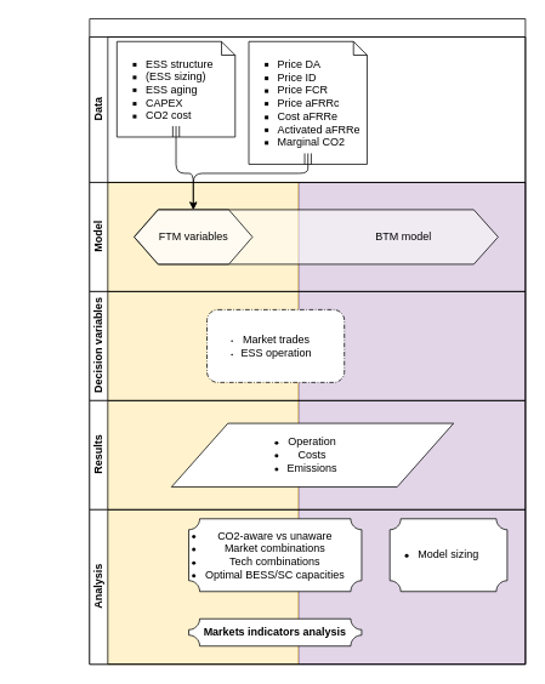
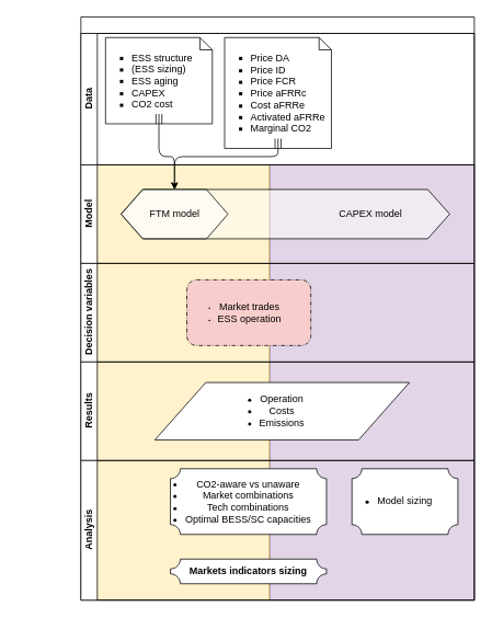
- <mxCell id="19" value="FTM variables" style="verticalLabelPosition=middle;verticalAlign=middle;html=1;shape=hexagon;perimeter=hexagonPerimeter2;arcSize=6;size=0.2;labelPosition=center;align=center;fillOpacity=50;" vertex="1" parent="17"><mxGeometry width="130" height="60" as="geometry" /></mxCell>
+ <mxCell id="19" value="FTM model" style="verticalLabelPosition=middle;verticalAlign=middle;html=1;shape=hexagon;perimeter=hexagonPerimeter2;arcSize=6;size=0.2;labelPosition=center;align=center;fillOpacity=50;" vertex="1" parent="17"><mxGeometry width="130" height="60" as="geometry" /></mxCell>
- <mxCell id="18" value="BTM model&lt;span style=&quot;white-space: pre;&quot;&gt;&#09;&lt;/span&gt;&lt;span style=&quot;white-space: pre;&quot;&gt;&#09;&lt;/span&gt;&lt;span style=&quot;white-space: pre;&quot;&gt;&#09;&lt;/span&gt;" style="verticalLabelPosition=middle;verticalAlign=middle;html=1;shape=hexagon;perimeter=hexagonPerimeter2;arcSize=6;size=0.067;labelPosition=center;align=right;gradientColor=none;strokeOpacity=100;fillOpacity=50;" vertex="1" parent="17"><mxGeometry width="400" height="60" as="geometry" /></mxCell>
+ <mxCell id="18" value="CAPEX model&lt;span style=&quot;white-space: pre;&quot;&gt;&#09;&lt;/span&gt;&lt;span style=&quot;white-space: pre;&quot;&gt;&#09;&lt;/span&gt;&lt;span style=&quot;white-space: pre;&quot;&gt;&#09;&lt;/span&gt;" style="verticalLabelPosition=middle;verticalAlign=middle;html=1;shape=hexagon;perimeter=hexagonPerimeter2;arcSize=6;size=0.067;labelPosition=center;align=right;gradientColor=none;strokeOpacity=100;fillOpacity=50;" vertex="1" parent="17"><mxGeometry width="400" height="60" as="geometry" /></mxCell>
- <mxCell id="10" value="&lt;p&gt;&lt;/p&gt;&lt;ul style=&quot;padding-left: 2px;&quot;&gt;&lt;li&gt;&lt;span style=&quot;font-size: 12px;&quot;&gt;Market trades&lt;/span&gt;&lt;/li&gt;&lt;li&gt;&lt;span style=&quot;background-color: initial; font-size: 12px;&quot;&gt;ESS operation&lt;/span&gt;&lt;/li&gt;&lt;/ul&gt;&lt;p&gt;&lt;/p&gt;" style="points=[[0.25,0,0],[0.5,0,0],[0.75,0,0],[1,0.25,0],[1,0.5,0],[1,0.75,0],[0.75,1,0],[0.5,1,0],[0.25,1,0],[0,0.75,0],[0,0.5,0],[0,0.25,0]];rounded=1;dashed=1;dashPattern=5 2 1 2;labelPosition=center;verticalLabelPosition=middle;align=center;verticalAlign=middle;fontSize=8;html=1;whiteSpace=wrap;" vertex="1" parent="9"><mxGeometry x="129" y="20" width="151" height="80" as="geometry" /></mxCell>
+ <mxCell id="10" value="&lt;p&gt;&lt;/p&gt;&lt;ul style=&quot;padding-left: 2px;&quot;&gt;&lt;li&gt;&lt;span style=&quot;font-size: 12px;&quot;&gt;Market trades&lt;/span&gt;&lt;/li&gt;&lt;li&gt;&lt;span style=&quot;background-color: initial; font-size: 12px;&quot;&gt;ESS operation&lt;/span&gt;&lt;/li&gt;&lt;/ul&gt;&lt;p&gt;&lt;/p&gt;" style="points=[[0.25,0,0],[0.5,0,0],[0.75,0,0],[1,0.25,0],[1,0.5,0],[1,0.75,0],[0.75,1,0],[0.5,1,0],[0.25,1,0],[0,0.75,0],[0,0.5,0],[0,0.25,0]];rounded=1;dashed=1;dashPattern=5 2 1 2;labelPosition=center;verticalLabelPosition=middle;align=center;verticalAlign=middle;fontSize=8;html=1;whiteSpace=wrap;fillColor=#f8cecc;" vertex="1" parent="9"><mxGeometry x="129" y="20" width="151" height="80" as="geometry" /></mxCell>
- <mxCell id="16" value="&lt;div&gt;&lt;b&gt;Markets indicators analysis&lt;/b&gt;&lt;/div&gt;" style="verticalLabelPosition=middle;verticalAlign=middle;html=1;shape=mxgraph.basic.plaque;dx=6;whiteSpace=wrap;labelPosition=center;align=center;" vertex="1" parent="1"><mxGeometry x="129" y="680" width="190" height="30" as="geometry" /></mxCell>
+ <mxCell id="16" value="&lt;div&gt;&lt;b&gt;Markets indicators sizing&lt;/b&gt;&lt;/div&gt;" style="verticalLabelPosition=middle;verticalAlign=middle;html=1;shape=mxgraph.basic.plaque;dx=6;whiteSpace=wrap;labelPosition=center;align=center;" vertex="1" parent="1"><mxGeometry x="129" y="680" width="190" height="30" as="geometry" /></mxCell>
